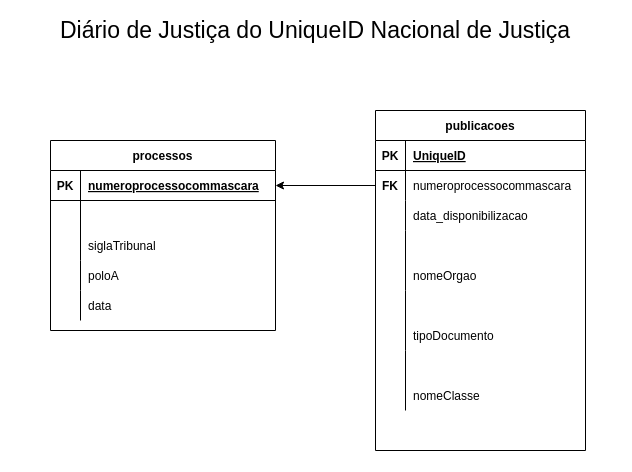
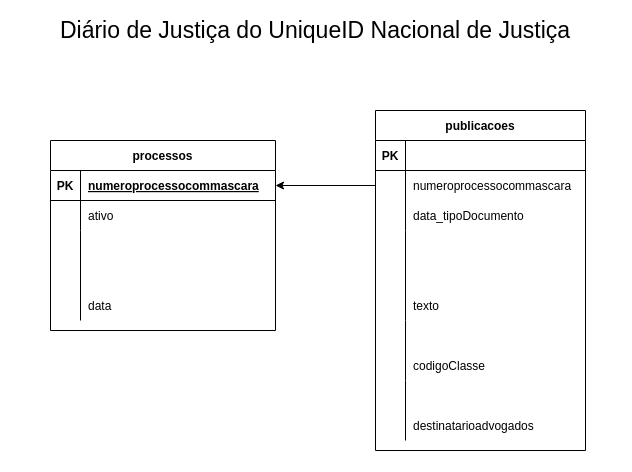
- <mxCell id="21" value="UniqueID" style="shape=partialRectangle;connectable=0;fillColor=none;top=0;left=0;bottom=0;right=0;align=left;spacingLeft=6;fontStyle=5;overflow=hidden;" vertex="1" parent="19"><mxGeometry x="30" width="180" height="30" as="geometry" /></mxCell>
- <mxCell id="23" value="FK" style="shape=partialRectangle;connectable=0;fillColor=none;top=0;left=0;bottom=0;right=0;editable=1;overflow=hidden;fontStyle=1" vertex="1" parent="22"><mxGeometry width="30" height="30" as="geometry" /></mxCell>
+ <mxCell id="8" value="ativo" style="shape=partialRectangle;connectable=0;fillColor=none;top=0;left=0;bottom=0;right=0;align=left;spacingLeft=6;overflow=hidden;" vertex="1" parent="6"><mxGeometry x="30" width="195" height="30" as="geometry" /></mxCell>
- <mxCell id="27" value="data_disponibilizacao" style="shape=partialRectangle;connectable=0;fillColor=none;top=0;left=0;bottom=0;right=0;align=left;spacingLeft=6;overflow=hidden;" vertex="1" parent="25"><mxGeometry x="30" width="180" height="30" as="geometry" /></mxCell>
+ <mxCell id="27" value="data_tipoDocumento" style="shape=partialRectangle;connectable=0;fillColor=none;top=0;left=0;bottom=0;right=0;align=left;spacingLeft=6;overflow=hidden;" vertex="1" parent="25"><mxGeometry x="30" width="180" height="30" as="geometry" /></mxCell>
- <mxCell id="11" value="siglaTribunal" style="shape=partialRectangle;connectable=0;fillColor=none;top=0;left=0;bottom=0;right=0;align=left;spacingLeft=6;overflow=hidden;" vertex="1" parent="9"><mxGeometry x="30" width="195" height="30" as="geometry" /></mxCell>
- <mxCell id="14" value="poloA" style="shape=partialRectangle;connectable=0;fillColor=none;top=0;left=0;bottom=0;right=0;align=left;spacingLeft=6;overflow=hidden;" vertex="1" parent="12"><mxGeometry x="30" width="195" height="30" as="geometry" /></mxCell>
- <mxCell id="32" value="nomeOrgao" style="shape=partialRectangle;connectable=0;fillColor=none;top=0;left=0;bottom=0;right=0;align=left;spacingLeft=6;overflow=hidden;" vertex="1" parent="30"><mxGeometry x="30" width="180" height="30" as="geometry" /></mxCell>
+ <mxCell id="35" value="texto" style="shape=partialRectangle;connectable=0;fillColor=none;top=0;left=0;bottom=0;right=0;align=left;spacingLeft=6;overflow=hidden;" vertex="1" parent="33"><mxGeometry x="30" width="180" height="30" as="geometry" /></mxCell>
- <mxCell id="38" value="tipoDocumento" style="shape=partialRectangle;connectable=0;fillColor=none;top=0;left=0;bottom=0;right=0;align=left;spacingLeft=6;overflow=hidden;" vertex="1" parent="36"><mxGeometry x="30" width="180" height="30" as="geometry" /></mxCell>
+ <mxCell id="41" value="codigoClasse" style="shape=partialRectangle;connectable=0;fillColor=none;top=0;left=0;bottom=0;right=0;align=left;spacingLeft=6;overflow=hidden;" vertex="1" parent="39"><mxGeometry x="30" width="180" height="30" as="geometry" /></mxCell>
- <mxCell id="44" value="nomeClasse" style="shape=partialRectangle;connectable=0;fillColor=none;top=0;left=0;bottom=0;right=0;align=left;spacingLeft=6;overflow=hidden;" vertex="1" parent="42"><mxGeometry x="30" width="180" height="30" as="geometry" /></mxCell>
+ <mxCell id="47" value="destinatarioadvogados" style="shape=partialRectangle;connectable=0;fillColor=none;top=0;left=0;bottom=0;right=0;align=left;spacingLeft=6;overflow=hidden;" vertex="1" parent="45"><mxGeometry x="30" width="180" height="30" as="geometry" /></mxCell>
